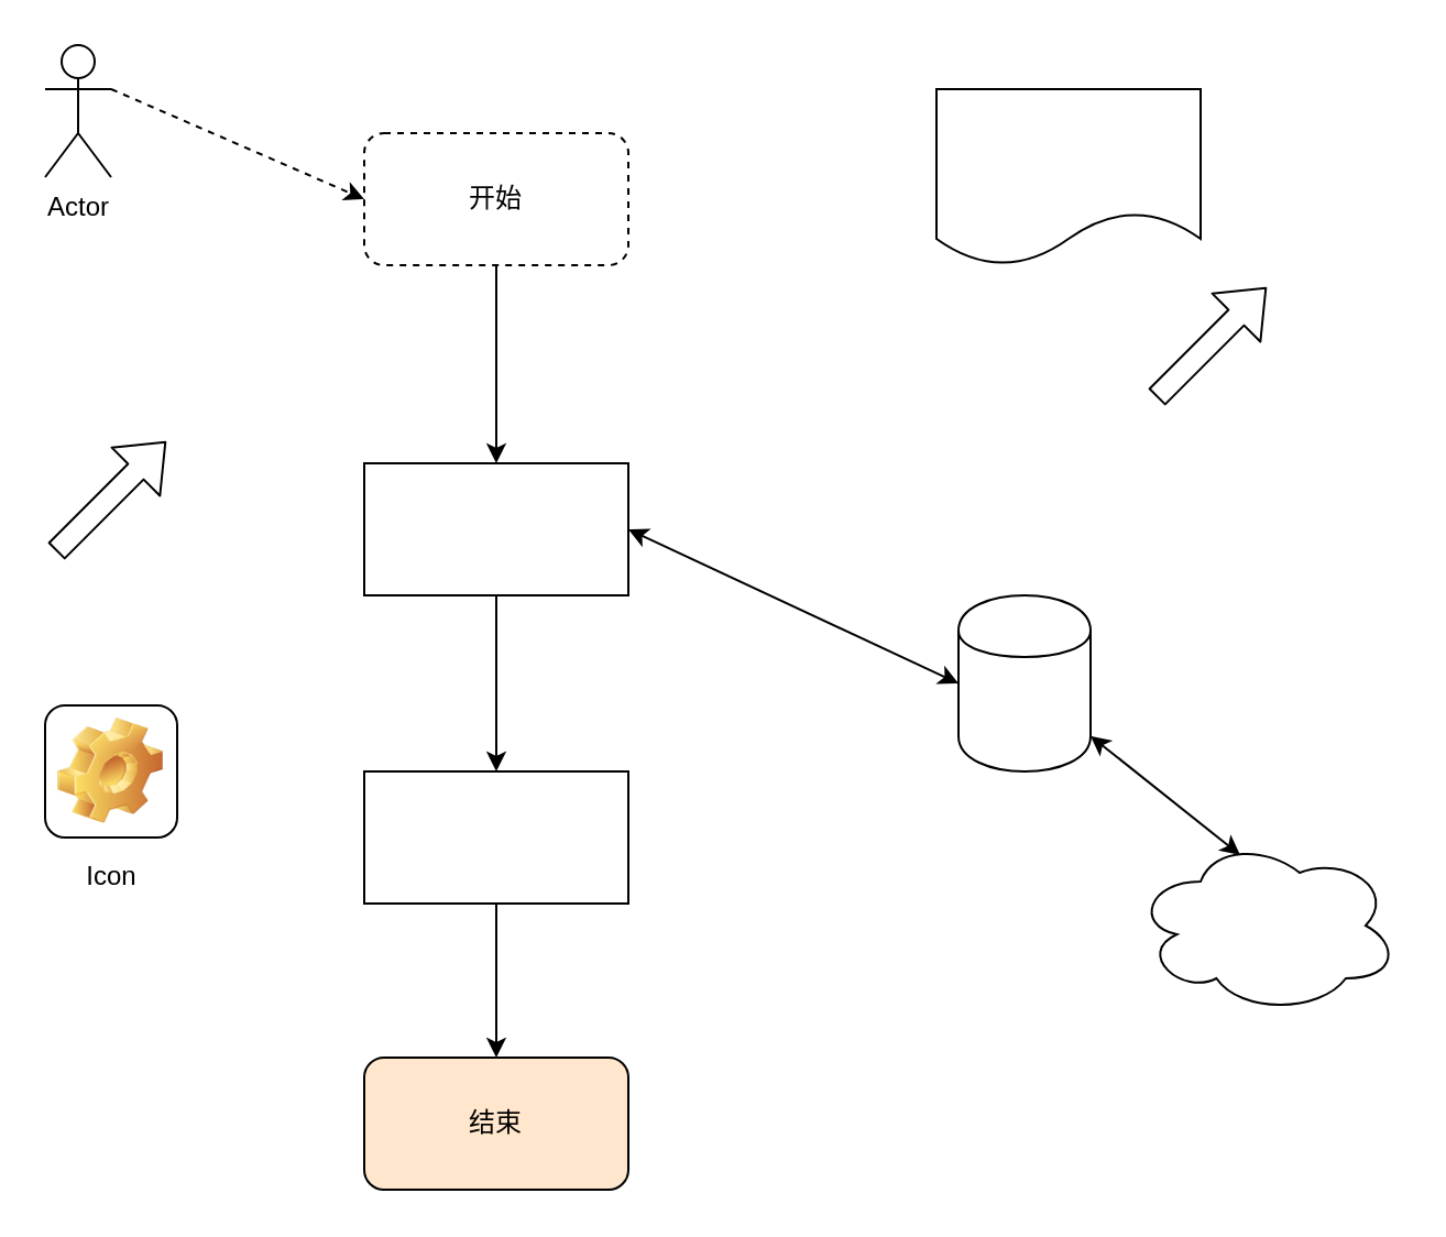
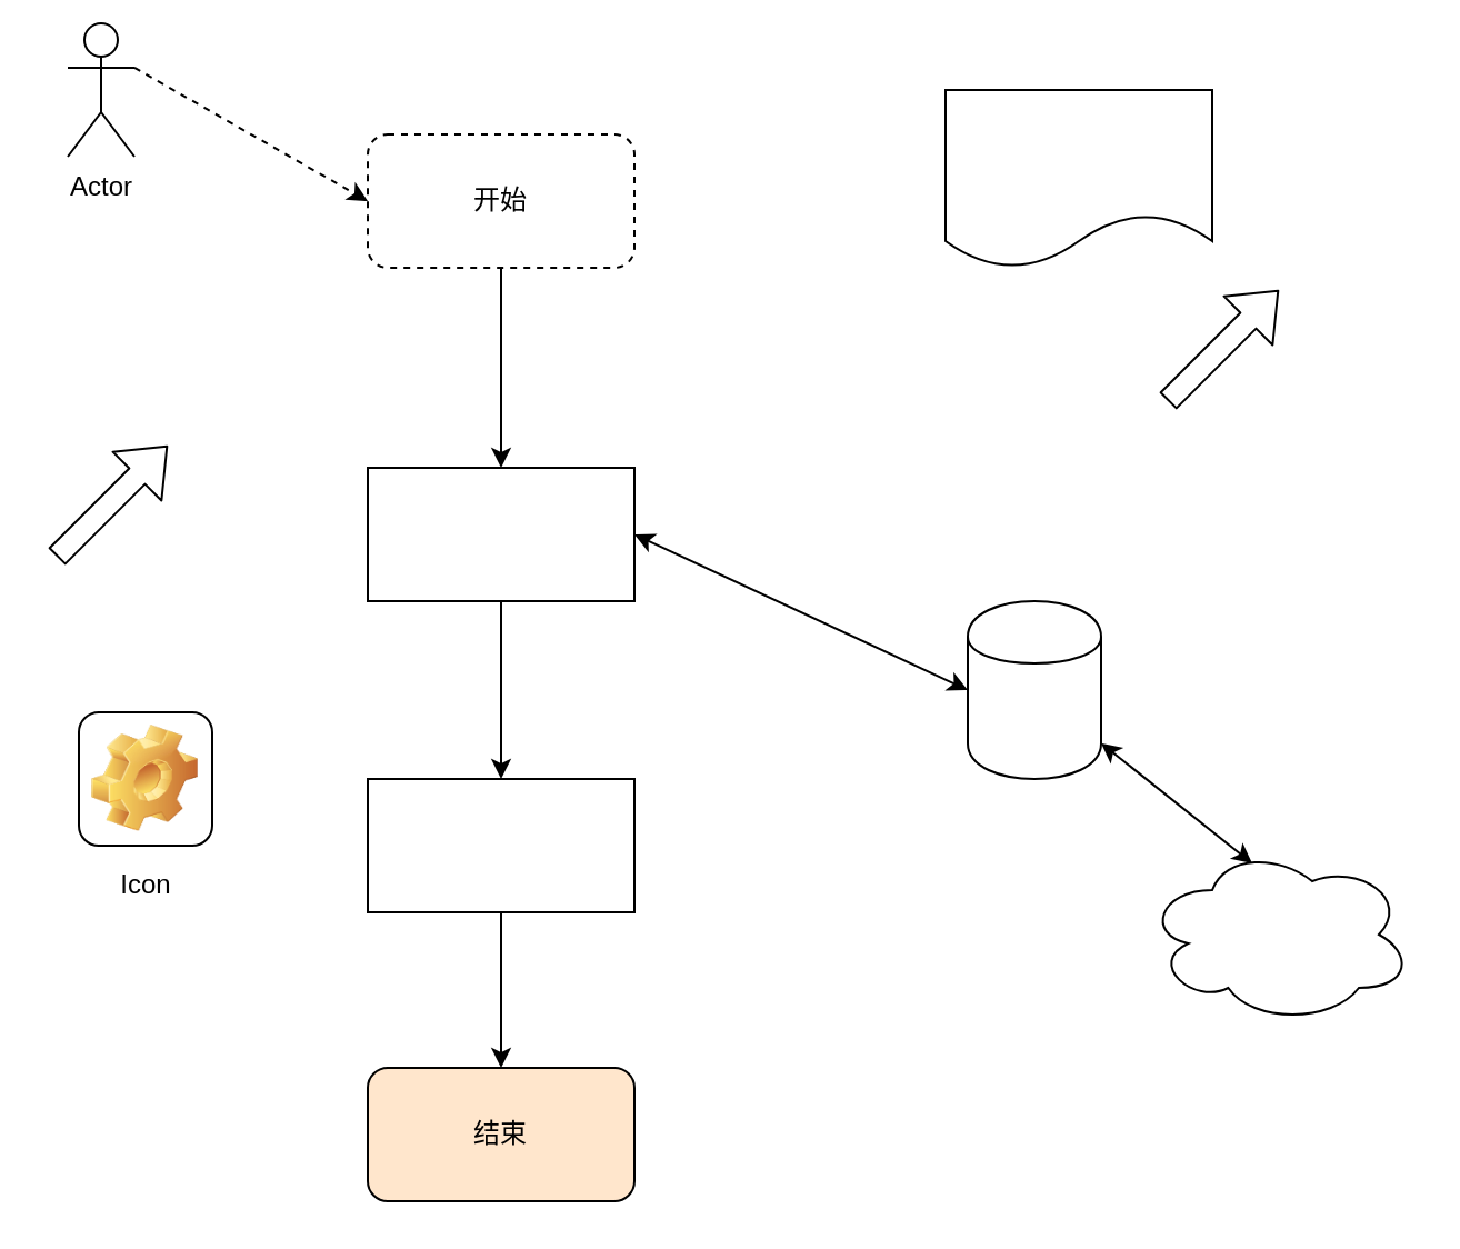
- <mxCell id="11" value="Actor" style="shape=umlActor;verticalLabelPosition=bottom;labelBackgroundColor=#ffffff;verticalAlign=top;html=1;outlineConnect=0;" parent="1" vertex="1"><mxGeometry x="20" y="20" width="30" height="60" as="geometry" /></mxCell>
+ <mxCell id="11" value="Actor" style="shape=umlActor;verticalLabelPosition=bottom;labelBackgroundColor=#ffffff;verticalAlign=top;html=1;outlineConnect=0;" parent="1" vertex="1"><mxGeometry x="30" y="10" width="30" height="60" as="geometry" /></mxCell>
- <mxCell id="15" value="Icon" style="icon;html=1;image=img/clipart/Gear_128x128.png" parent="1" vertex="1"><mxGeometry x="20" y="320" width="60" height="60" as="geometry" /></mxCell>
+ <mxCell id="15" value="Icon" style="icon;html=1;image=img/clipart/Gear_128x128.png" parent="1" vertex="1"><mxGeometry x="35" y="320" width="60" height="60" as="geometry" /></mxCell>
